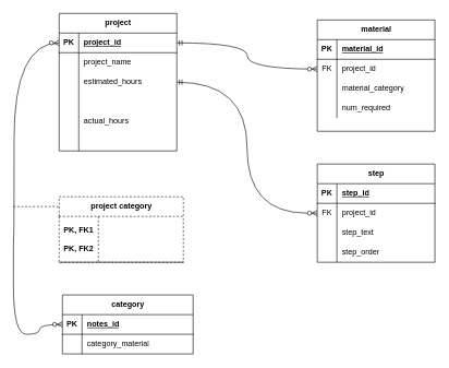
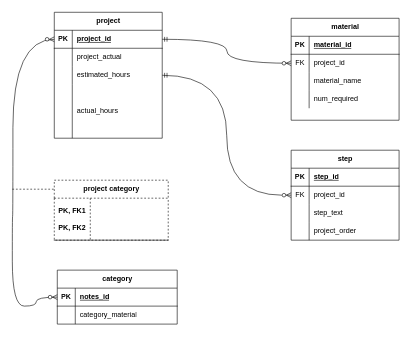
- <mxCell id="8" value="project_name" style="shape=partialRectangle;connectable=0;fillColor=none;top=0;left=0;bottom=0;right=0;align=left;spacingLeft=6;overflow=hidden;whiteSpace=wrap;html=1;" vertex="1" parent="6"><mxGeometry x="30" width="150" height="30" as="geometry"><mxRectangle width="150" height="30" as="alternateBounds" /></mxGeometry></mxCell>
+ <mxCell id="8" value="project_actual" style="shape=partialRectangle;connectable=0;fillColor=none;top=0;left=0;bottom=0;right=0;align=left;spacingLeft=6;overflow=hidden;whiteSpace=wrap;html=1;" vertex="1" parent="6"><mxGeometry x="30" width="150" height="30" as="geometry"><mxRectangle width="150" height="30" as="alternateBounds" /></mxGeometry></mxCell>
- <mxCell id="31" value="material_category" style="shape=partialRectangle;connectable=0;fillColor=none;top=0;left=0;bottom=0;right=0;align=left;spacingLeft=6;overflow=hidden;whiteSpace=wrap;html=1;" vertex="1" parent="29"><mxGeometry x="30" width="150" height="30" as="geometry"><mxRectangle width="150" height="30" as="alternateBounds" /></mxGeometry></mxCell>
+ <mxCell id="31" value="material_name" style="shape=partialRectangle;connectable=0;fillColor=none;top=0;left=0;bottom=0;right=0;align=left;spacingLeft=6;overflow=hidden;whiteSpace=wrap;html=1;" vertex="1" parent="29"><mxGeometry x="30" width="150" height="30" as="geometry"><mxRectangle width="150" height="30" as="alternateBounds" /></mxGeometry></mxCell>
- <mxCell id="47" value="step_order" style="shape=partialRectangle;connectable=0;fillColor=none;top=0;left=0;bottom=0;right=0;align=left;spacingLeft=6;overflow=hidden;whiteSpace=wrap;html=1;" vertex="1" parent="45"><mxGeometry x="30" width="150" height="30" as="geometry"><mxRectangle width="150" height="30" as="alternateBounds" /></mxGeometry></mxCell>
+ <mxCell id="47" value="project_order" style="shape=partialRectangle;connectable=0;fillColor=none;top=0;left=0;bottom=0;right=0;align=left;spacingLeft=6;overflow=hidden;whiteSpace=wrap;html=1;" vertex="1" parent="45"><mxGeometry x="30" width="150" height="30" as="geometry"><mxRectangle width="150" height="30" as="alternateBounds" /></mxGeometry></mxCell>
